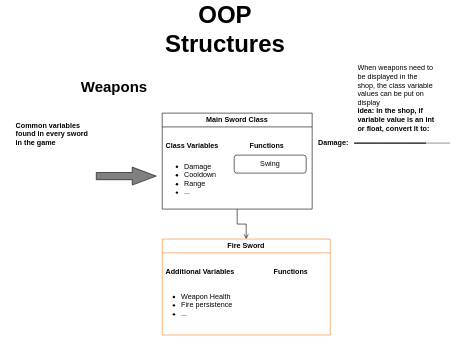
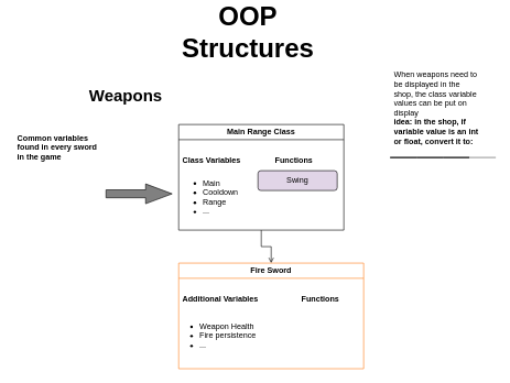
- <mxCell id="4" value="Main Sword Class" style="swimlane;whiteSpace=wrap;html=1;" vertex="1" parent="1"><mxGeometry x="270" y="175" width="250" height="160" as="geometry" /></mxCell>
+ <mxCell id="4" value="Main Range Class" style="swimlane;whiteSpace=wrap;html=1;" vertex="1" parent="1"><mxGeometry x="270" y="175" width="250" height="160" as="geometry" /></mxCell>
- <mxCell id="21" value="&lt;b&gt;Damage:&lt;/b&gt;" style="text;html=1;align=center;verticalAlign=middle;resizable=0;points=[];autosize=1;strokeColor=none;fillColor=none;" vertex="1" parent="1"><mxGeometry x="520" y="210" width="70" height="30" as="geometry" /></mxCell>
- <mxCell id="8" value="Swing" style="rounded=1;whiteSpace=wrap;html=1;" vertex="1" parent="4"><mxGeometry x="120" y="70" width="120" height="30" as="geometry" /></mxCell>
+ <mxCell id="8" value="Swing" style="rounded=1;whiteSpace=wrap;html=1;fillColor=#e1d5e7;" vertex="1" parent="4"><mxGeometry x="120" y="70" width="120" height="30" as="geometry" /></mxCell>
- <mxCell id="6" value="&lt;ul&gt;&lt;li&gt;Damage&lt;/li&gt;&lt;li&gt;Cooldown&lt;/li&gt;&lt;li&gt;Range&lt;/li&gt;&lt;li&gt;...&lt;/li&gt;&lt;/ul&gt;" style="text;strokeColor=none;fillColor=none;html=1;whiteSpace=wrap;verticalAlign=middle;overflow=hidden;" vertex="1" parent="4"><mxGeometry x="-5" y="60" width="125" height="100" as="geometry" /></mxCell>
+ <mxCell id="6" value="&lt;ul&gt;&lt;li&gt;Main&lt;/li&gt;&lt;li&gt;Cooldown&lt;/li&gt;&lt;li&gt;Range&lt;/li&gt;&lt;li&gt;...&lt;/li&gt;&lt;/ul&gt;" style="text;strokeColor=none;fillColor=none;html=1;whiteSpace=wrap;verticalAlign=middle;overflow=hidden;" vertex="1" parent="4"><mxGeometry x="-5" y="60" width="125" height="100" as="geometry" /></mxCell>
